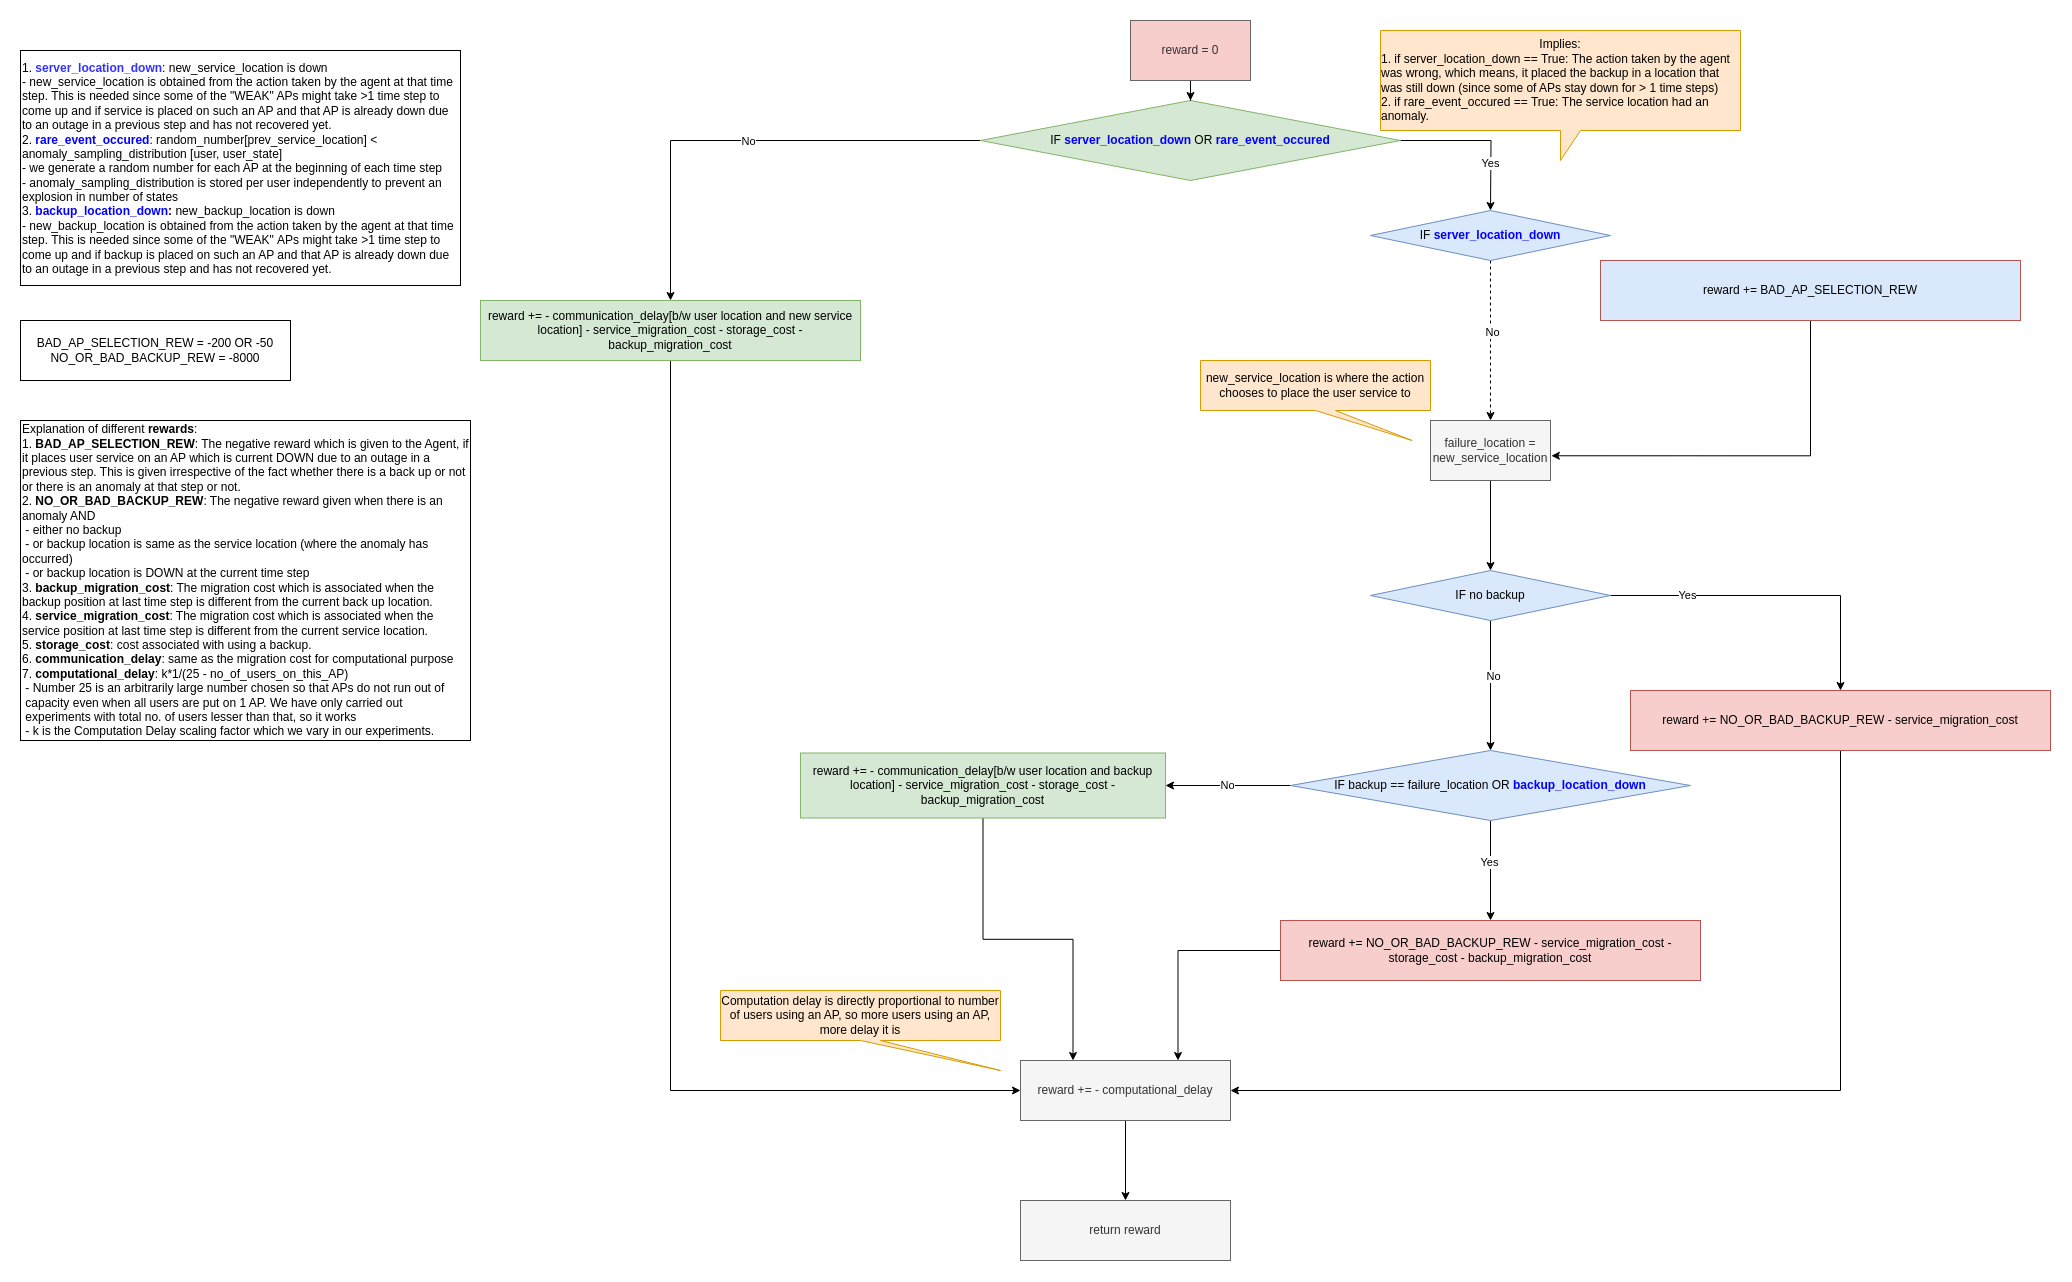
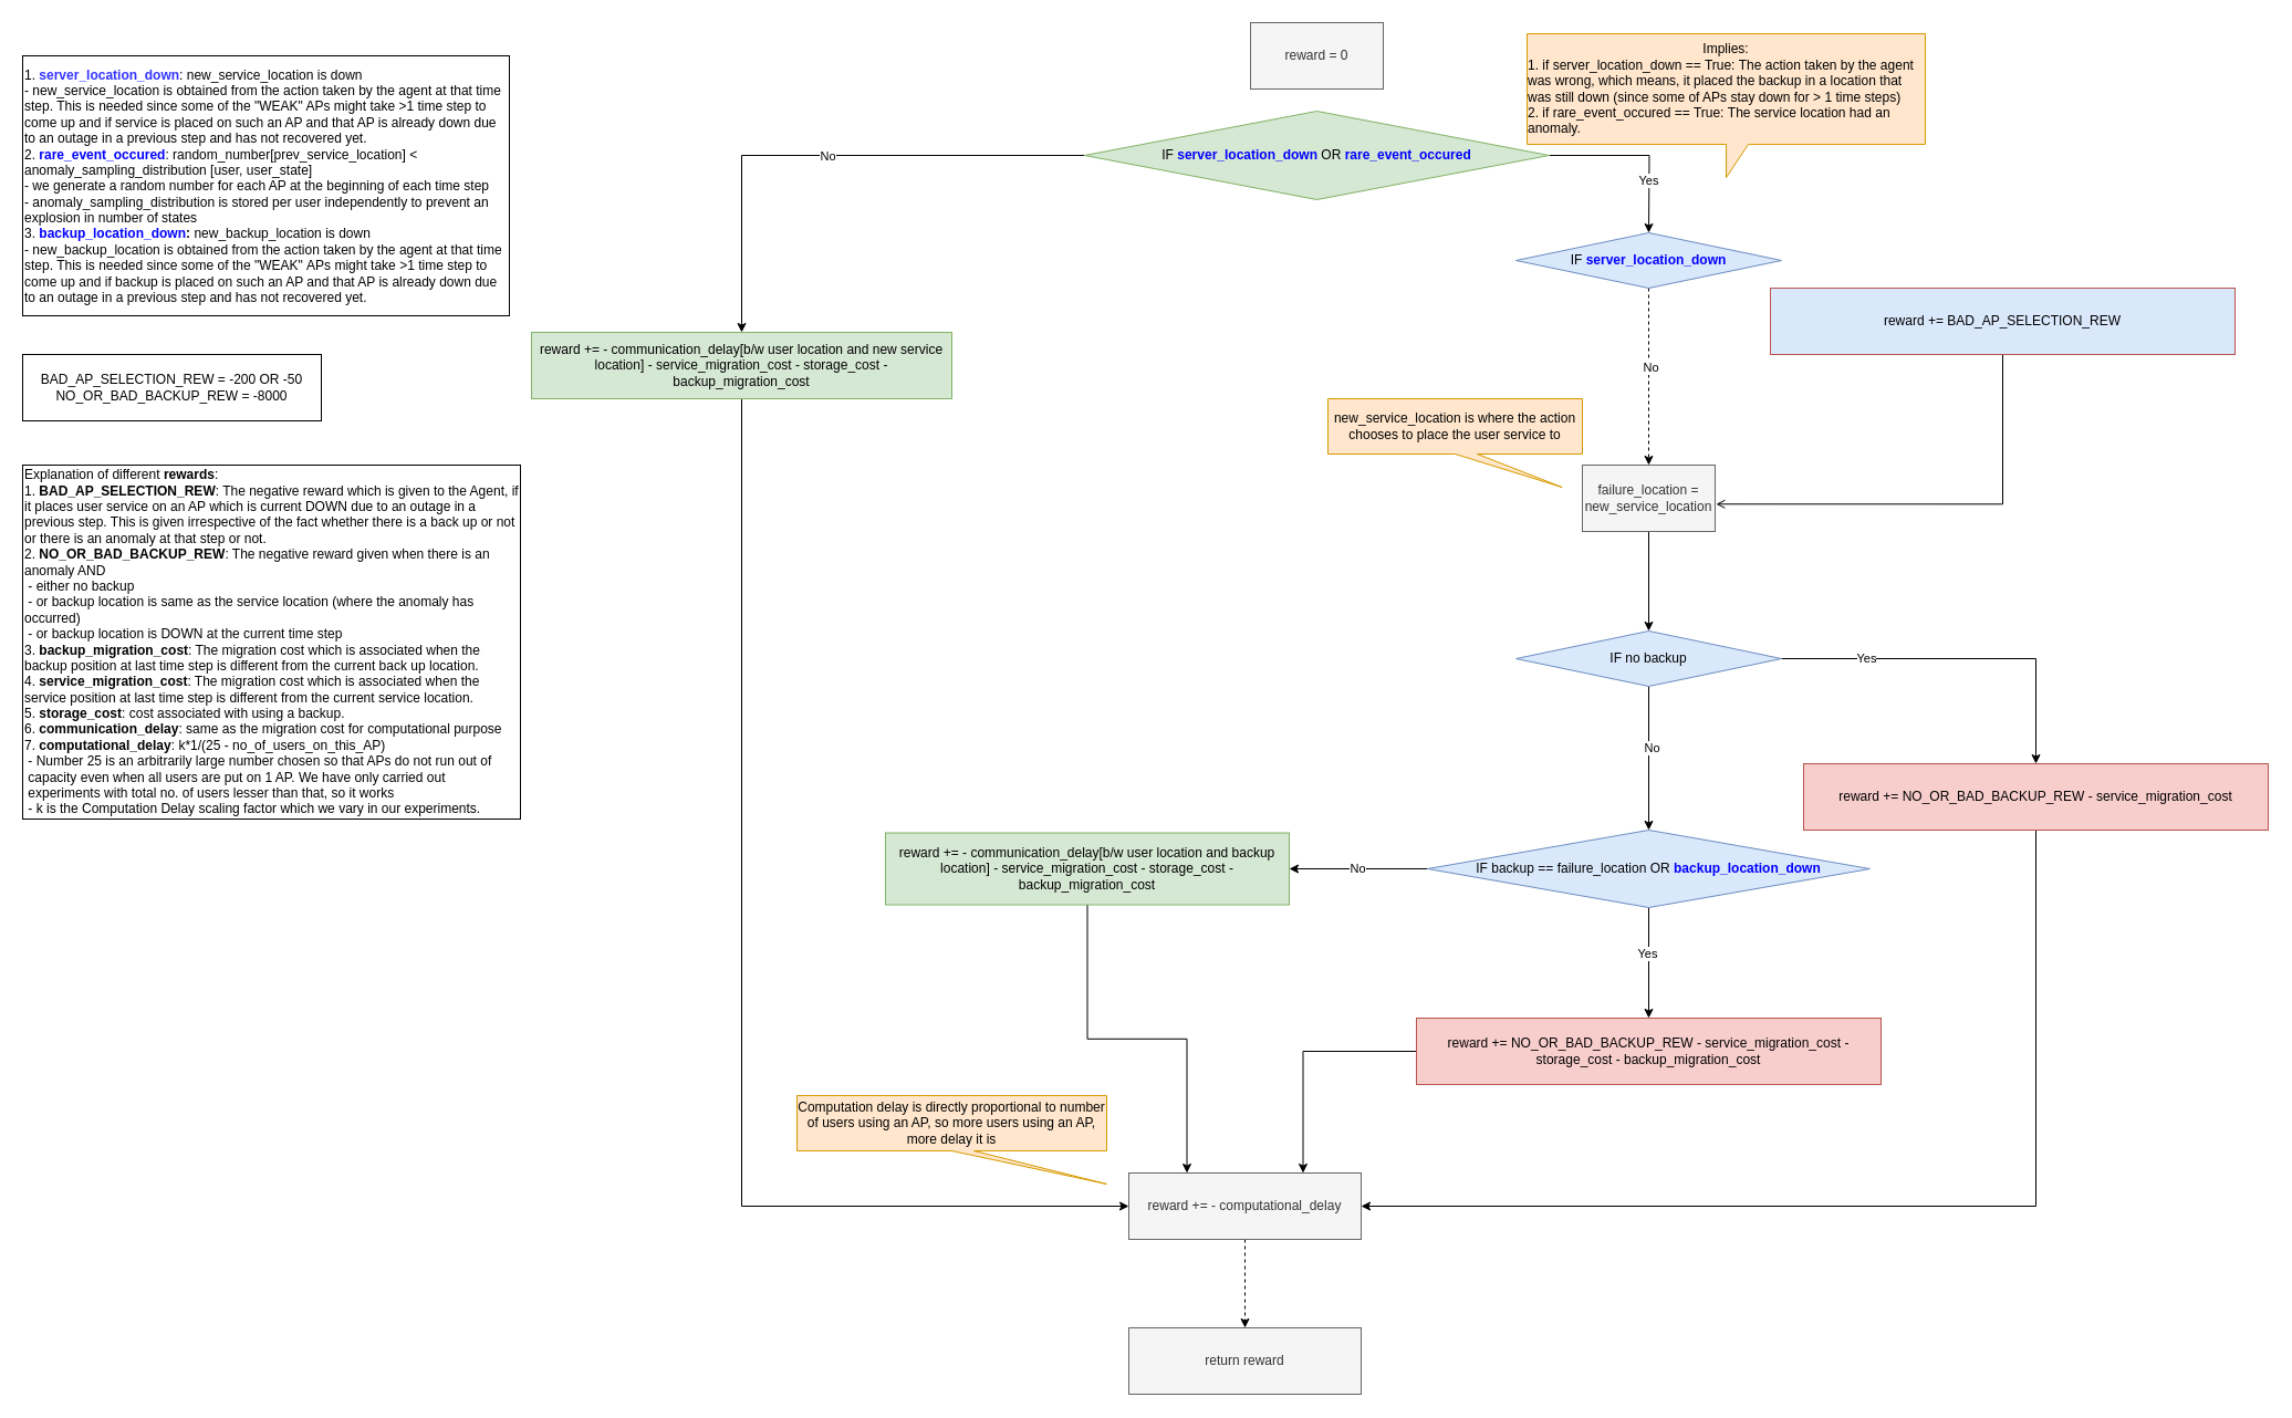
- <mxCell id="14" value="reward = 0" style="rounded=0;whiteSpace=wrap;html=1;fillColor=#f8cecc;fontColor=#333333;strokeColor=#666666;" vertex="1" parent="1"><mxGeometry x="1130" width="120" height="60" as="geometry" y="20" /></mxCell>
+ <mxCell id="14" value="reward = 0" style="rounded=0;whiteSpace=wrap;html=1;fillColor=#f5f5f5;fontColor=#333333;strokeColor=#666666;" vertex="1" parent="1"><mxGeometry x="1130" width="120" height="60" as="geometry" y="20" /></mxCell>
- <mxCell id="13" value="" style="edgeStyle=orthogonalEdgeStyle;rounded=0;orthogonalLoop=1;jettySize=auto;html=1;" edge="1" parent="1" source="14" target="7"><mxGeometry relative="1" as="geometry" /></mxCell>
- <mxCell id="8" value="" style="edgeStyle=orthogonalEdgeStyle;rounded=0;orthogonalLoop=1;jettySize=auto;html=1;entryX=1.007;entryY=0.588;entryDx=0;entryDy=0;entryPerimeter=0;exitX=0.5;exitY=1;exitDx=0;exitDy=0;" edge="1" parent="1" source="9" target="20"><mxGeometry relative="1" as="geometry"><mxPoint x="1710.034" y="440" as="targetPoint" /></mxGeometry></mxCell>
+ <mxCell id="8" value="" style="edgeStyle=orthogonalEdgeStyle;rounded=0;orthogonalLoop=1;jettySize=auto;html=1;entryX=1.007;entryY=0.588;entryDx=0;entryDy=0;entryPerimeter=0;exitX=0.5;exitY=1;exitDx=0;exitDy=0;endArrow=open;" edge="1" parent="1" source="9" target="20"><mxGeometry relative="1" as="geometry"><mxPoint x="1710.034" y="440" as="targetPoint" /></mxGeometry></mxCell>
- <mxCell id="37" value="" style="edgeStyle=orthogonalEdgeStyle;rounded=0;orthogonalLoop=1;jettySize=auto;html=1;" edge="1" parent="1" source="38" target="40"><mxGeometry relative="1" as="geometry" /></mxCell>
+ <mxCell id="37" value="" style="edgeStyle=orthogonalEdgeStyle;rounded=0;orthogonalLoop=1;jettySize=auto;html=1;dashed=1;" edge="1" parent="1" source="38" target="40"><mxGeometry relative="1" as="geometry" /></mxCell>
